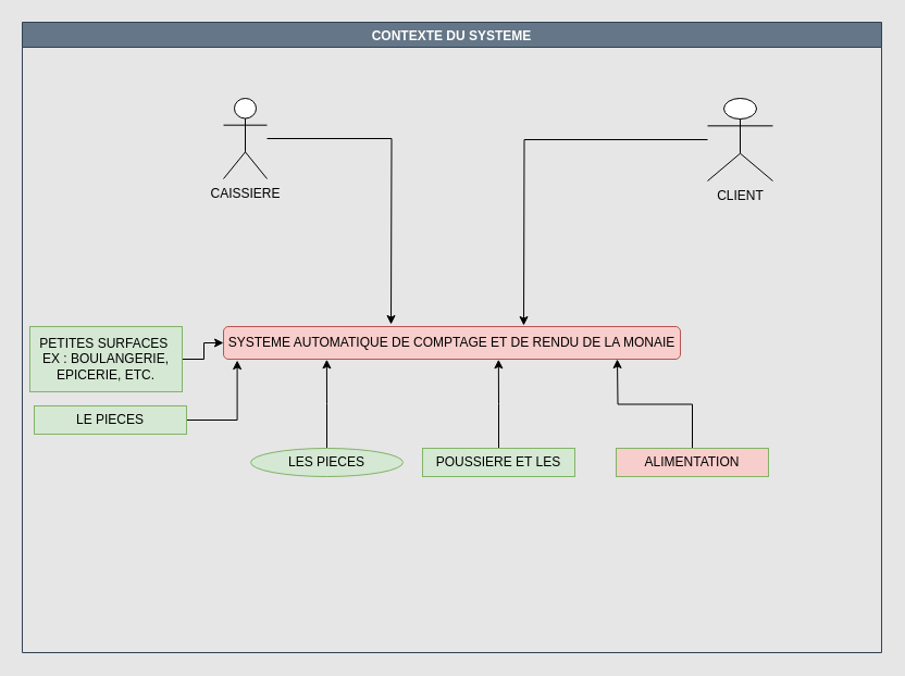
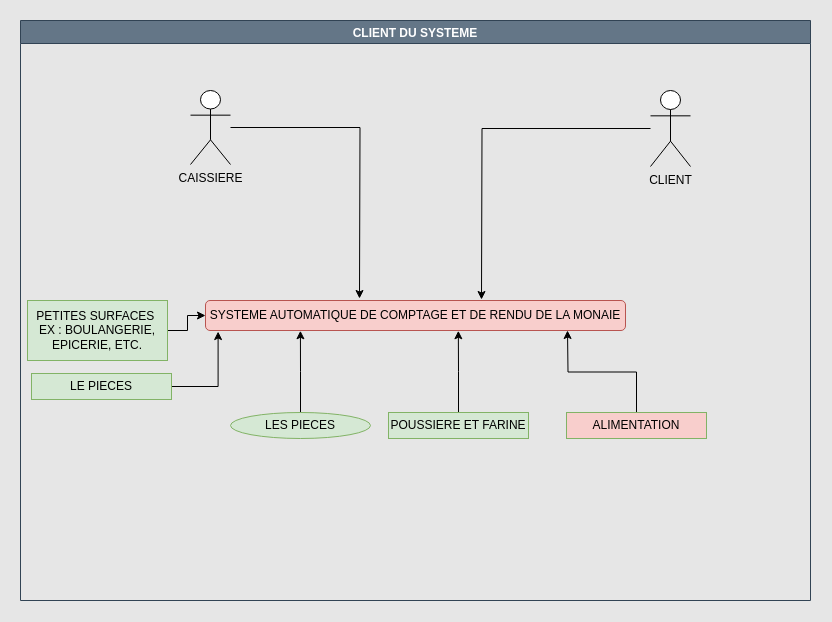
- <mxCell id="2" value="CONTEXTE DU SYSTEME" style="swimlane;fillColor=#647687;strokeColor=#314354;fontColor=#ffffff;" vertex="1" parent="1"><mxGeometry x="20" y="20" width="790" height="580" as="geometry" /></mxCell>
+ <mxCell id="2" value="CLIENT DU SYSTEME" style="swimlane;fillColor=#647687;strokeColor=#314354;fontColor=#ffffff;" vertex="1" parent="1"><mxGeometry x="20" y="20" width="790" height="580" as="geometry" /></mxCell>
- <mxCell id="5" value="CAISSIERE" style="shape=umlActor;verticalLabelPosition=bottom;verticalAlign=top;html=1;outlineConnect=0;" vertex="1" parent="2"><mxGeometry x="185" y="70" width="40" height="74" as="geometry" /></mxCell>
+ <mxCell id="5" value="CAISSIERE" style="shape=umlActor;verticalLabelPosition=bottom;verticalAlign=top;html=1;outlineConnect=0;" vertex="1" parent="2"><mxGeometry x="170" y="70" width="40" height="74" as="geometry" /></mxCell>
- <mxCell id="7" value="CLIENT" style="shape=umlActor;verticalLabelPosition=bottom;verticalAlign=top;html=1;outlineConnect=0;" vertex="1" parent="2"><mxGeometry x="630" y="70" width="60" height="76" as="geometry" /></mxCell>
+ <mxCell id="7" value="CLIENT" style="shape=umlActor;verticalLabelPosition=bottom;verticalAlign=top;html=1;outlineConnect=0;" vertex="1" parent="2"><mxGeometry x="630" y="70" width="40" height="76" as="geometry" /></mxCell>
- <mxCell id="15" value="POUSSIERE ET LES" style="rounded=0;whiteSpace=wrap;html=1;fillColor=#d5e8d4;strokeColor=#82b366;" vertex="1" parent="2"><mxGeometry x="368" y="392" width="140" height="26" as="geometry" /></mxCell>
+ <mxCell id="15" value="POUSSIERE ET FARINE" style="rounded=0;whiteSpace=wrap;html=1;fillColor=#d5e8d4;strokeColor=#82b366;" vertex="1" parent="2"><mxGeometry x="368" y="392" width="140" height="26" as="geometry" /></mxCell>
